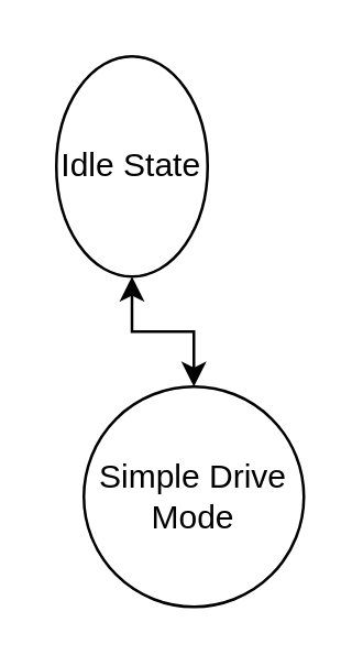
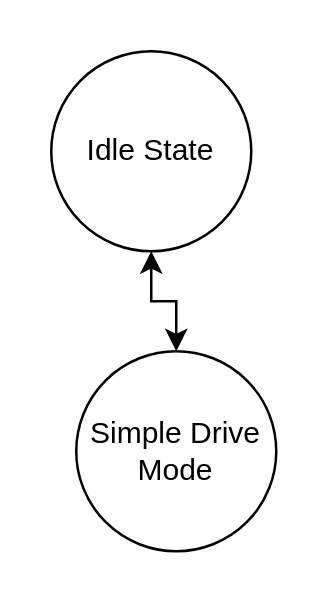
- <mxCell id="3" value="Idle State" style="ellipse;whiteSpace=wrap;html=1;" vertex="1" parent="1"><mxGeometry x="20" y="20" width="55" height="80" as="geometry" /></mxCell>
+ <mxCell id="3" value="Idle State" style="ellipse;whiteSpace=wrap;html=1;" vertex="1" parent="1"><mxGeometry x="20" y="20" width="80" height="80" as="geometry" /></mxCell>
